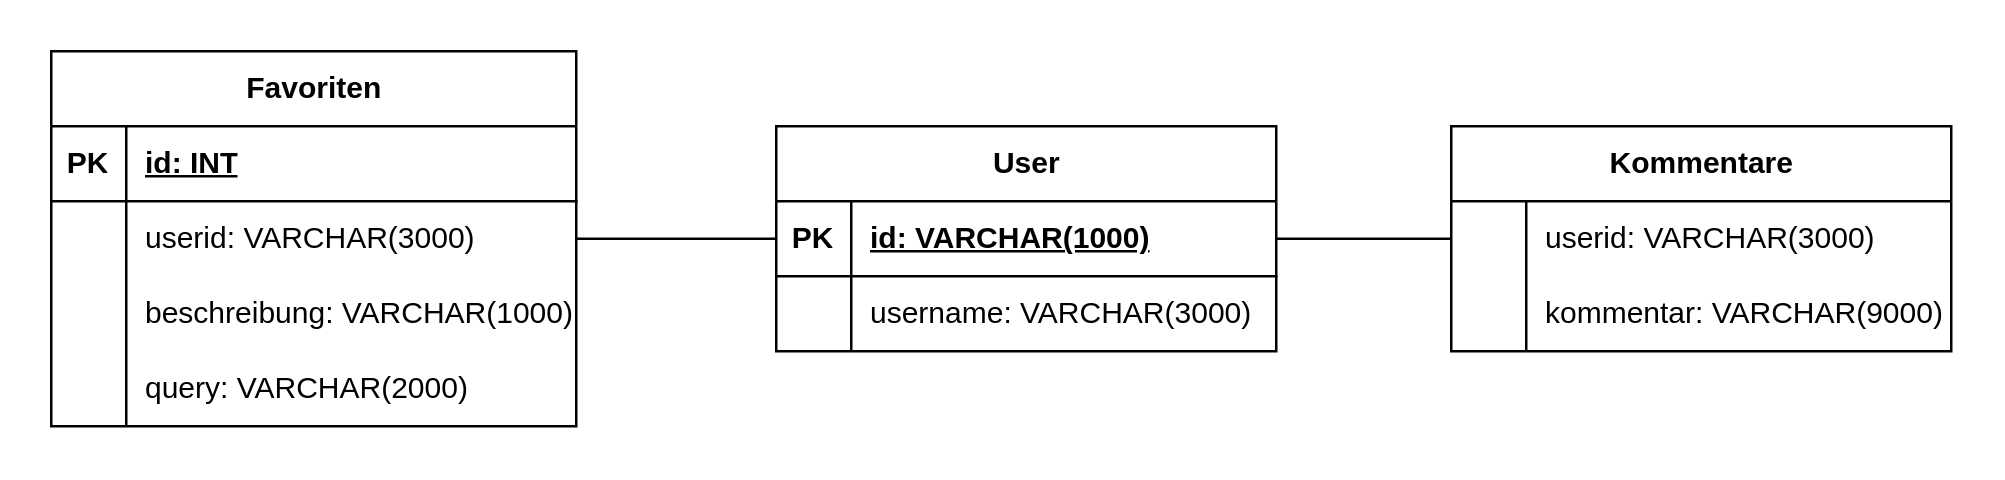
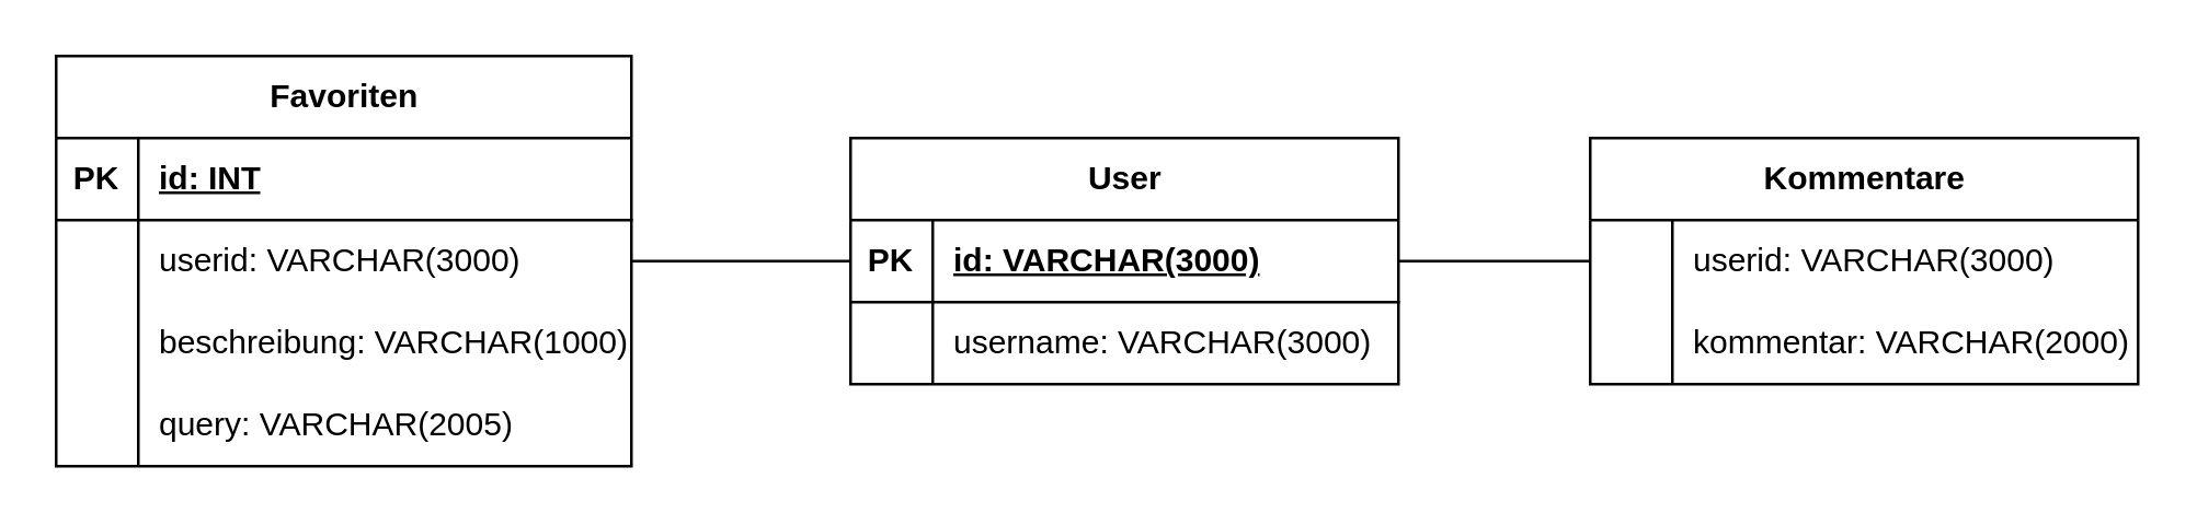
- <mxCell id="25" value="id: VARCHAR(1000)" style="shape=partialRectangle;connectable=0;fillColor=none;top=0;left=0;bottom=0;right=0;align=left;spacingLeft=6;fontStyle=5;overflow=hidden;whiteSpace=wrap;html=1;" vertex="1" parent="23"><mxGeometry x="30" width="170" height="30" as="geometry"><mxRectangle width="170" height="30" as="alternateBounds" /></mxGeometry></mxCell>
+ <mxCell id="25" value="id: VARCHAR(3000)" style="shape=partialRectangle;connectable=0;fillColor=none;top=0;left=0;bottom=0;right=0;align=left;spacingLeft=6;fontStyle=5;overflow=hidden;whiteSpace=wrap;html=1;" vertex="1" parent="23"><mxGeometry x="30" width="170" height="30" as="geometry"><mxRectangle width="170" height="30" as="alternateBounds" /></mxGeometry></mxCell>
- <mxCell id="21" value="kommentar: VARCHAR(9000)" style="shape=partialRectangle;connectable=0;fillColor=none;top=0;left=0;bottom=0;right=0;align=left;spacingLeft=6;overflow=hidden;whiteSpace=wrap;html=1;" vertex="1" parent="19"><mxGeometry x="30" width="170" height="30" as="geometry"><mxRectangle width="170" height="30" as="alternateBounds" /></mxGeometry></mxCell>
+ <mxCell id="21" value="kommentar: VARCHAR(2000)" style="shape=partialRectangle;connectable=0;fillColor=none;top=0;left=0;bottom=0;right=0;align=left;spacingLeft=6;overflow=hidden;whiteSpace=wrap;html=1;" vertex="1" parent="19"><mxGeometry x="30" width="170" height="30" as="geometry"><mxRectangle width="170" height="30" as="alternateBounds" /></mxGeometry></mxCell>
- <mxCell id="14" value="query: VARCHAR(2000)" style="shape=partialRectangle;connectable=0;fillColor=none;top=0;left=0;bottom=0;right=0;align=left;spacingLeft=6;overflow=hidden;whiteSpace=wrap;html=1;" vertex="1" parent="12"><mxGeometry x="30" width="180" height="30" as="geometry"><mxRectangle width="180" height="30" as="alternateBounds" /></mxGeometry></mxCell>
+ <mxCell id="14" value="query: VARCHAR(2005)" style="shape=partialRectangle;connectable=0;fillColor=none;top=0;left=0;bottom=0;right=0;align=left;spacingLeft=6;overflow=hidden;whiteSpace=wrap;html=1;" vertex="1" parent="12"><mxGeometry x="30" width="180" height="30" as="geometry"><mxRectangle width="180" height="30" as="alternateBounds" /></mxGeometry></mxCell>
